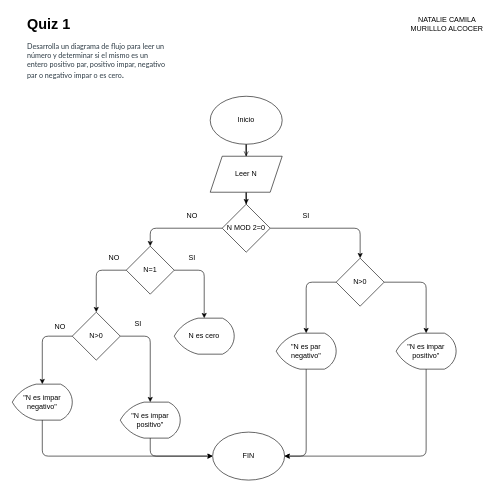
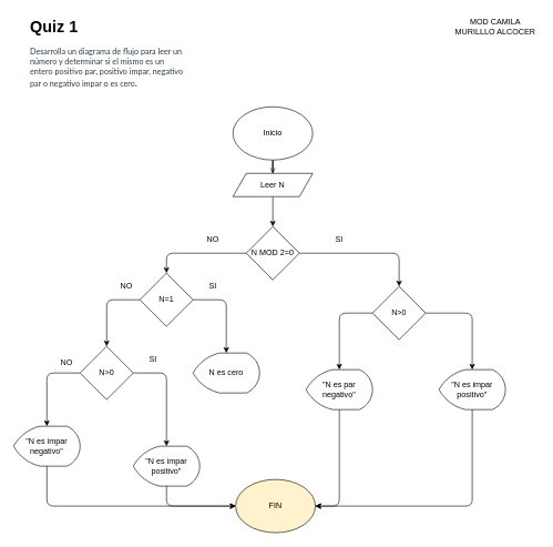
- <mxCell id="35" value="NATALIE CAMILA MURILLLO ALCOCER" style="text;html=1;strokeColor=none;fillColor=none;align=center;verticalAlign=middle;whiteSpace=wrap;rounded=0;" vertex="1" parent="1"><mxGeometry x="680" y="30" width="130" height="20" as="geometry" /></mxCell>
+ <mxCell id="35" value="MOD CAMILA MURILLLO ALCOCER" style="text;html=1;strokeColor=none;fillColor=none;align=center;verticalAlign=middle;whiteSpace=wrap;rounded=0;" vertex="1" parent="1"><mxGeometry x="680" y="30" width="130" height="20" as="geometry" /></mxCell>
- <mxCell id="6" value="Leer N" style="shape=parallelogram;perimeter=parallelogramPerimeter;whiteSpace=wrap;html=1;fixedSize=1;" vertex="1" parent="1"><mxGeometry x="350" y="260" width="120" height="60" as="geometry" /></mxCell>
+ <mxCell id="6" value="Leer N" style="shape=parallelogram;perimeter=parallelogramPerimeter;whiteSpace=wrap;html=1;fixedSize=1;" vertex="1" parent="1"><mxGeometry x="350" y="260" width="120" height="35" as="geometry" /></mxCell>
- <mxCell id="23" value="FIN" style="ellipse;whiteSpace=wrap;html=1;" vertex="1" parent="1"><mxGeometry x="354" y="720" width="120" height="80" as="geometry" /></mxCell>
+ <mxCell id="23" value="FIN" style="ellipse;whiteSpace=wrap;html=1;fillColor=#fff2cc;" vertex="1" parent="1"><mxGeometry x="354" y="720" width="120" height="80" as="geometry" /></mxCell>
